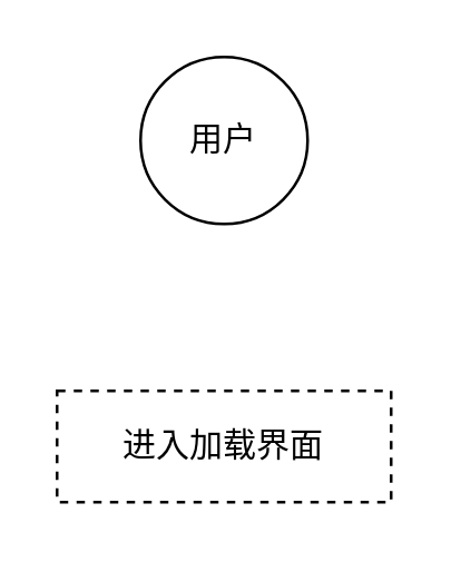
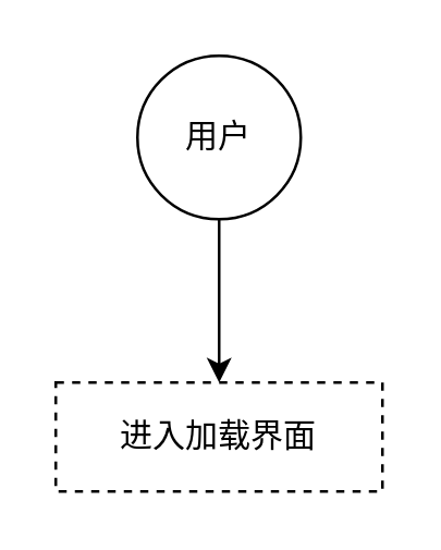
+ <mxCell id="3" value="" style="endArrow=classic;html=1;rounded=0;exitX=0.5;exitY=1;exitDx=0;exitDy=0;entryX=0.5;entryY=0;entryDx=0;entryDy=0;" edge="1" parent="1" source="2" target="4"><mxGeometry width="50" height="50" relative="1" as="geometry"><mxPoint x="190" y="180" as="sourcePoint" /><mxPoint x="80" y="120" as="targetPoint" /></mxGeometry></mxCell>
